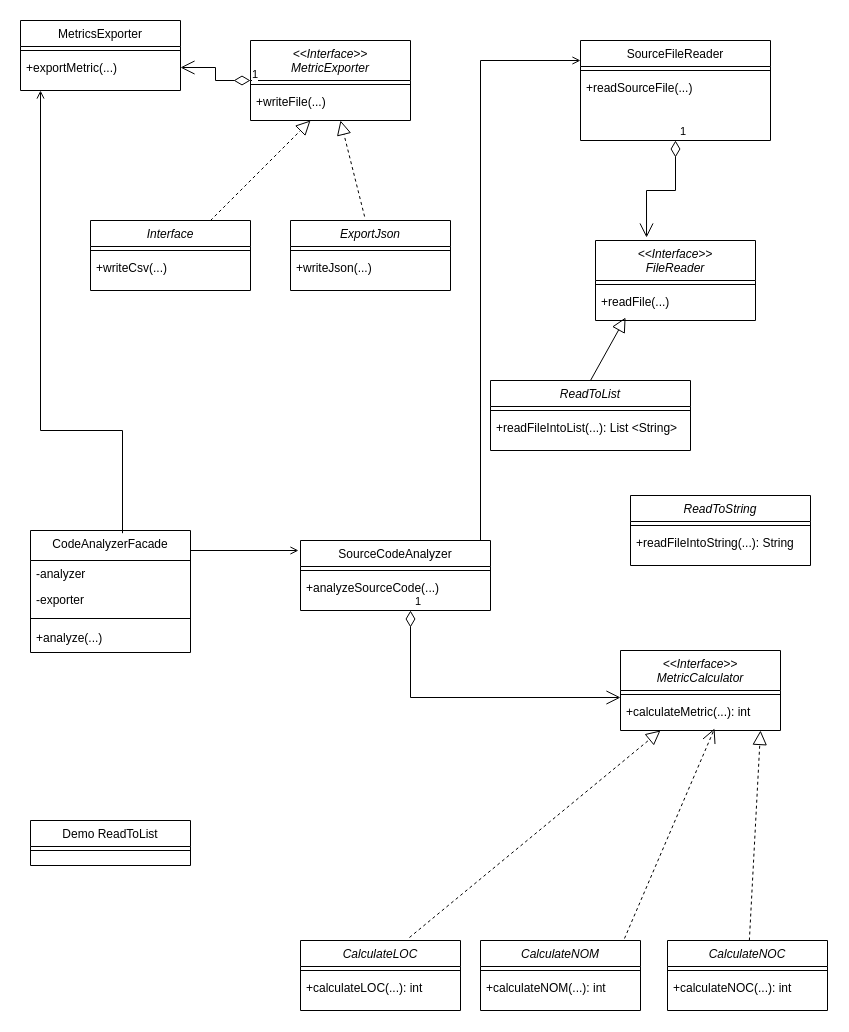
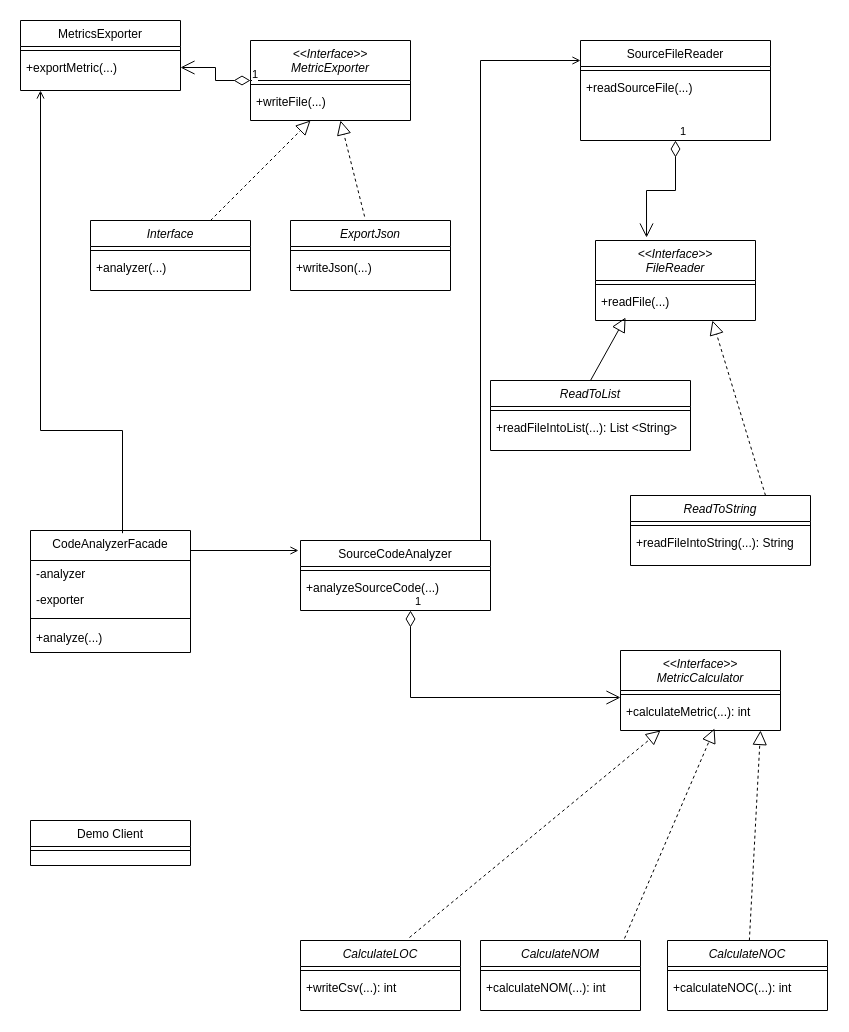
- <mxCell id="41" value="+writeCsv(...)" style="text;align=left;verticalAlign=top;spacingLeft=4;spacingRight=4;overflow=hidden;rotatable=0;points=[[0,0.5],[1,0.5]];portConstraint=eastwest;" vertex="1" parent="39"><mxGeometry y="34" width="160" height="26" as="geometry" /></mxCell>
+ <mxCell id="41" value="+analyzer(...)" style="text;align=left;verticalAlign=top;spacingLeft=4;spacingRight=4;overflow=hidden;rotatable=0;points=[[0,0.5],[1,0.5]];portConstraint=eastwest;" vertex="1" parent="39"><mxGeometry y="34" width="160" height="26" as="geometry" /></mxCell>
+ <mxCell id="58" value="" style="endArrow=block;dashed=1;endFill=0;endSize=12;html=1;rounded=0;exitX=0.75;exitY=0;exitDx=0;exitDy=0;entryX=0.731;entryY=1.231;entryDx=0;entryDy=0;entryPerimeter=0;" edge="1" parent="1" source="51" target="49"><mxGeometry width="160" relative="1" as="geometry"><mxPoint x="744" y="436" as="sourcePoint" /><mxPoint x="700" y="330" as="targetPoint" /></mxGeometry></mxCell>
- <mxCell id="30" value="" style="endArrow=open;dashed=1;endFill=0;endSize=12;html=1;rounded=0;entryX=0.588;entryY=1.154;entryDx=0;entryDy=0;entryPerimeter=0;exitX=0.9;exitY=-0.029;exitDx=0;exitDy=0;exitPerimeter=0;" edge="1" parent="1" source="23" target="20"><mxGeometry width="160" relative="1" as="geometry"><mxPoint x="280" y="930" as="sourcePoint" /><mxPoint x="190" y="810" as="targetPoint" /></mxGeometry></mxCell>
+ <mxCell id="30" value="" style="endArrow=block;dashed=1;endFill=0;endSize=12;html=1;rounded=0;entryX=0.588;entryY=1.154;entryDx=0;entryDy=0;entryPerimeter=0;exitX=0.9;exitY=-0.029;exitDx=0;exitDy=0;exitPerimeter=0;" edge="1" parent="1" source="23" target="20"><mxGeometry width="160" relative="1" as="geometry"><mxPoint x="280" y="930" as="sourcePoint" /><mxPoint x="190" y="810" as="targetPoint" /></mxGeometry></mxCell>
- <mxCell id="59" value="Demo ReadToList" style="swimlane;fontStyle=0;align=center;verticalAlign=top;childLayout=stackLayout;horizontal=1;startSize=26;horizontalStack=0;resizeParent=1;resizeLast=0;collapsible=1;marginBottom=0;rounded=0;shadow=0;strokeWidth=1;" vertex="1" parent="1"><mxGeometry x="30" y="820" width="160" height="45" as="geometry"><mxRectangle x="340" y="380" width="170" height="26" as="alternateBounds" /></mxGeometry></mxCell>
+ <mxCell id="59" value="Demo Client" style="swimlane;fontStyle=0;align=center;verticalAlign=top;childLayout=stackLayout;horizontal=1;startSize=26;horizontalStack=0;resizeParent=1;resizeLast=0;collapsible=1;marginBottom=0;rounded=0;shadow=0;strokeWidth=1;" vertex="1" parent="1"><mxGeometry x="30" y="820" width="160" height="45" as="geometry"><mxRectangle x="340" y="380" width="170" height="26" as="alternateBounds" /></mxGeometry></mxCell>
- <mxCell id="4" value="+calculateLOC(...): int" style="text;align=left;verticalAlign=top;spacingLeft=4;spacingRight=4;overflow=hidden;rotatable=0;points=[[0,0.5],[1,0.5]];portConstraint=eastwest;" vertex="1" parent="2"><mxGeometry y="34" width="160" height="26" as="geometry" /></mxCell>
+ <mxCell id="4" value="+writeCsv(...): int" style="text;align=left;verticalAlign=top;spacingLeft=4;spacingRight=4;overflow=hidden;rotatable=0;points=[[0,0.5],[1,0.5]];portConstraint=eastwest;" vertex="1" parent="2"><mxGeometry y="34" width="160" height="26" as="geometry" /></mxCell>
